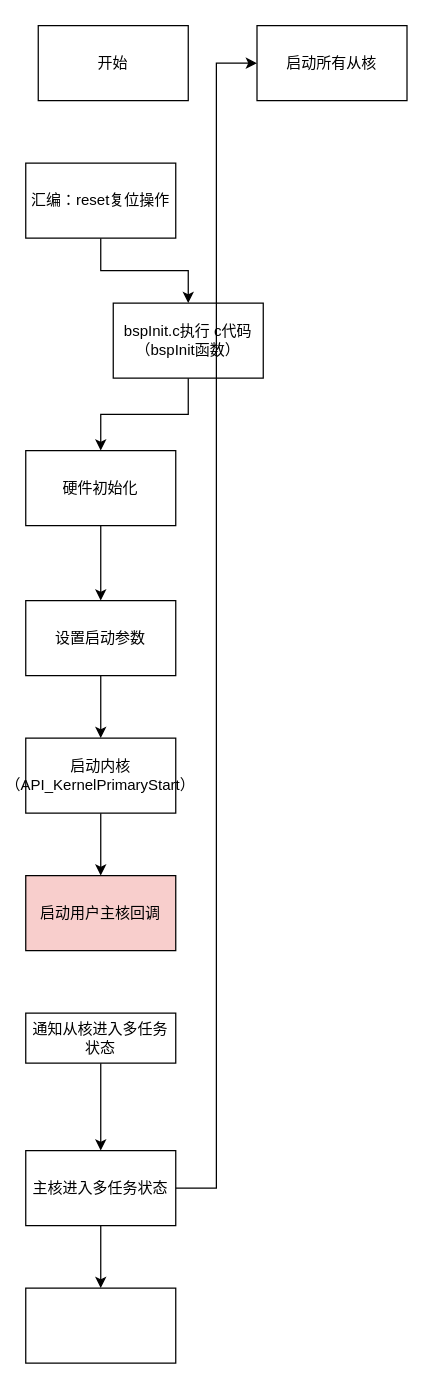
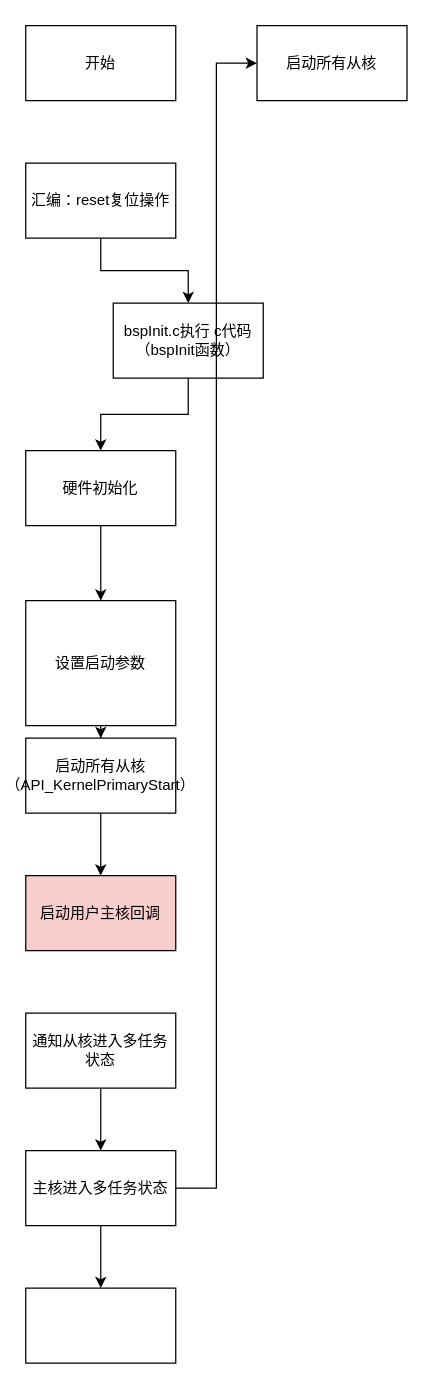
- <mxCell id="2" value="开始" style="rounded=0;whiteSpace=wrap;html=1;" vertex="1" parent="1"><mxGeometry x="30" y="20" width="120" height="60" as="geometry" /></mxCell>
+ <mxCell id="2" value="开始" style="rounded=0;whiteSpace=wrap;html=1;" vertex="1" parent="1"><mxGeometry x="20" y="20" width="120" height="60" as="geometry" /></mxCell>
- <mxCell id="10" value="设置启动参数" style="whiteSpace=wrap;html=1;rounded=0;" vertex="1" parent="1"><mxGeometry x="20" y="480" width="120" height="60" as="geometry" /></mxCell>
+ <mxCell id="10" value="设置启动参数" style="whiteSpace=wrap;html=1;rounded=0;" vertex="1" parent="1"><mxGeometry x="20" y="480" width="120" height="100" as="geometry" /></mxCell>
- <mxCell id="12" value="启动内核&lt;br&gt;（API_KernelPrimaryStart）" style="whiteSpace=wrap;html=1;rounded=0;" vertex="1" parent="1"><mxGeometry x="20" y="590" width="120" height="60" as="geometry" /></mxCell>
+ <mxCell id="12" value="启动所有从核&lt;br&gt;（API_KernelPrimaryStart）" style="whiteSpace=wrap;html=1;rounded=0;" vertex="1" parent="1"><mxGeometry x="20" y="590" width="120" height="60" as="geometry" /></mxCell>
- <mxCell id="15" value="通知从核进入多任务状态" style="whiteSpace=wrap;html=1;rounded=0;" vertex="1" parent="1"><mxGeometry x="20" y="810" width="120" height="40" as="geometry" /></mxCell>
+ <mxCell id="15" value="通知从核进入多任务状态" style="whiteSpace=wrap;html=1;rounded=0;" vertex="1" parent="1"><mxGeometry x="20" y="810" width="120" height="60" as="geometry" /></mxCell>
